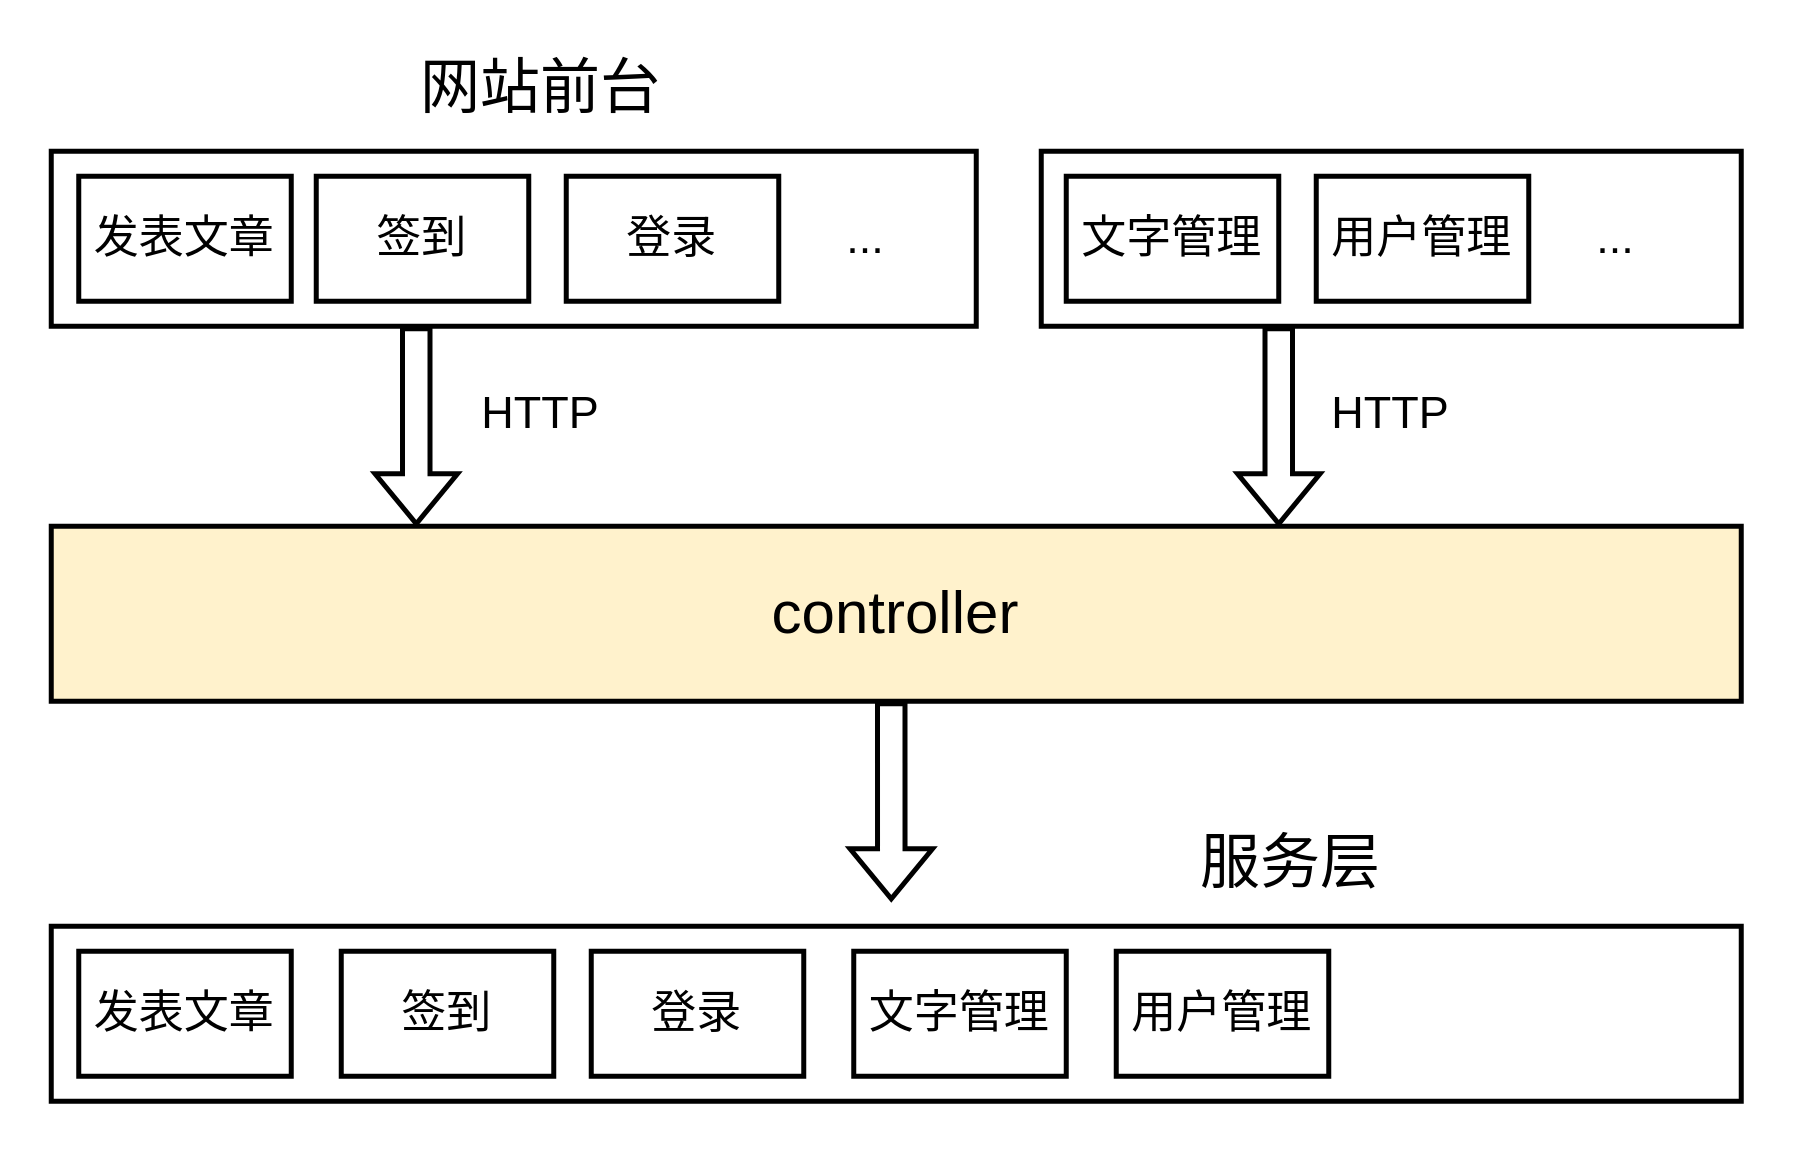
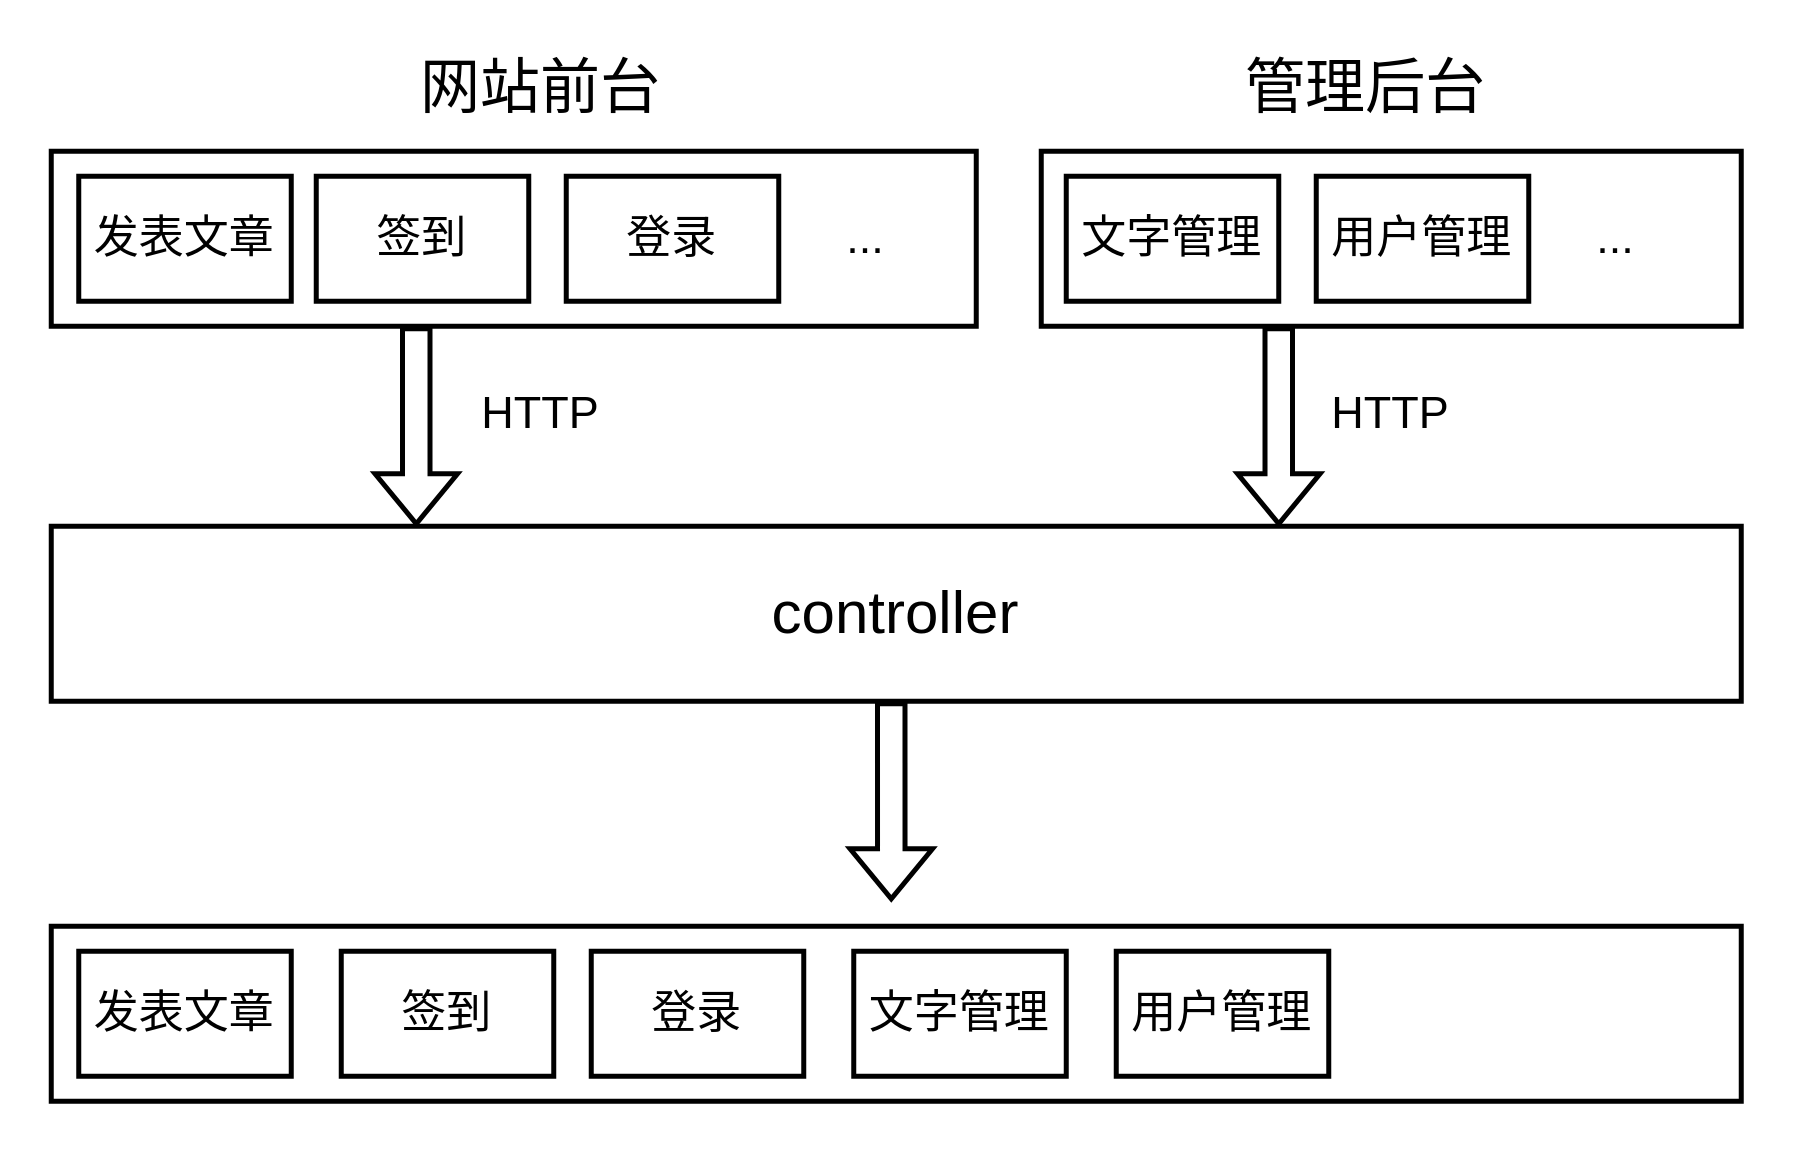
+ <mxCell id="5" value="&lt;font style=&quot;font-size: 24px&quot;&gt;管理后台&lt;/font&gt;" style="text;html=1;strokeColor=none;fillColor=none;align=center;verticalAlign=middle;whiteSpace=wrap;rounded=0;" parent="1" vertex="1"><mxGeometry x="496" y="20" width="100" height="30" as="geometry" /></mxCell>
- <mxCell id="13" value="&lt;font style=&quot;font-size: 24px&quot;&gt;controller&lt;/font&gt;" style="rounded=0;whiteSpace=wrap;html=1;strokeWidth=2;fillColor=#fff2cc;" parent="1" vertex="1"><mxGeometry x="20" y="210" width="676" height="70" as="geometry" /></mxCell>
+ <mxCell id="13" value="&lt;font style=&quot;font-size: 24px&quot;&gt;controller&lt;/font&gt;" style="rounded=0;whiteSpace=wrap;html=1;strokeWidth=2;" parent="1" vertex="1"><mxGeometry x="20" y="210" width="676" height="70" as="geometry" /></mxCell>
- <mxCell id="19" value="&lt;font style=&quot;font-size: 24px&quot;&gt;服务层&lt;/font&gt;" style="text;html=1;strokeColor=none;fillColor=none;align=center;verticalAlign=middle;whiteSpace=wrap;rounded=0;" parent="1" vertex="1"><mxGeometry x="466" y="330" width="100" height="30" as="geometry" /></mxCell>
